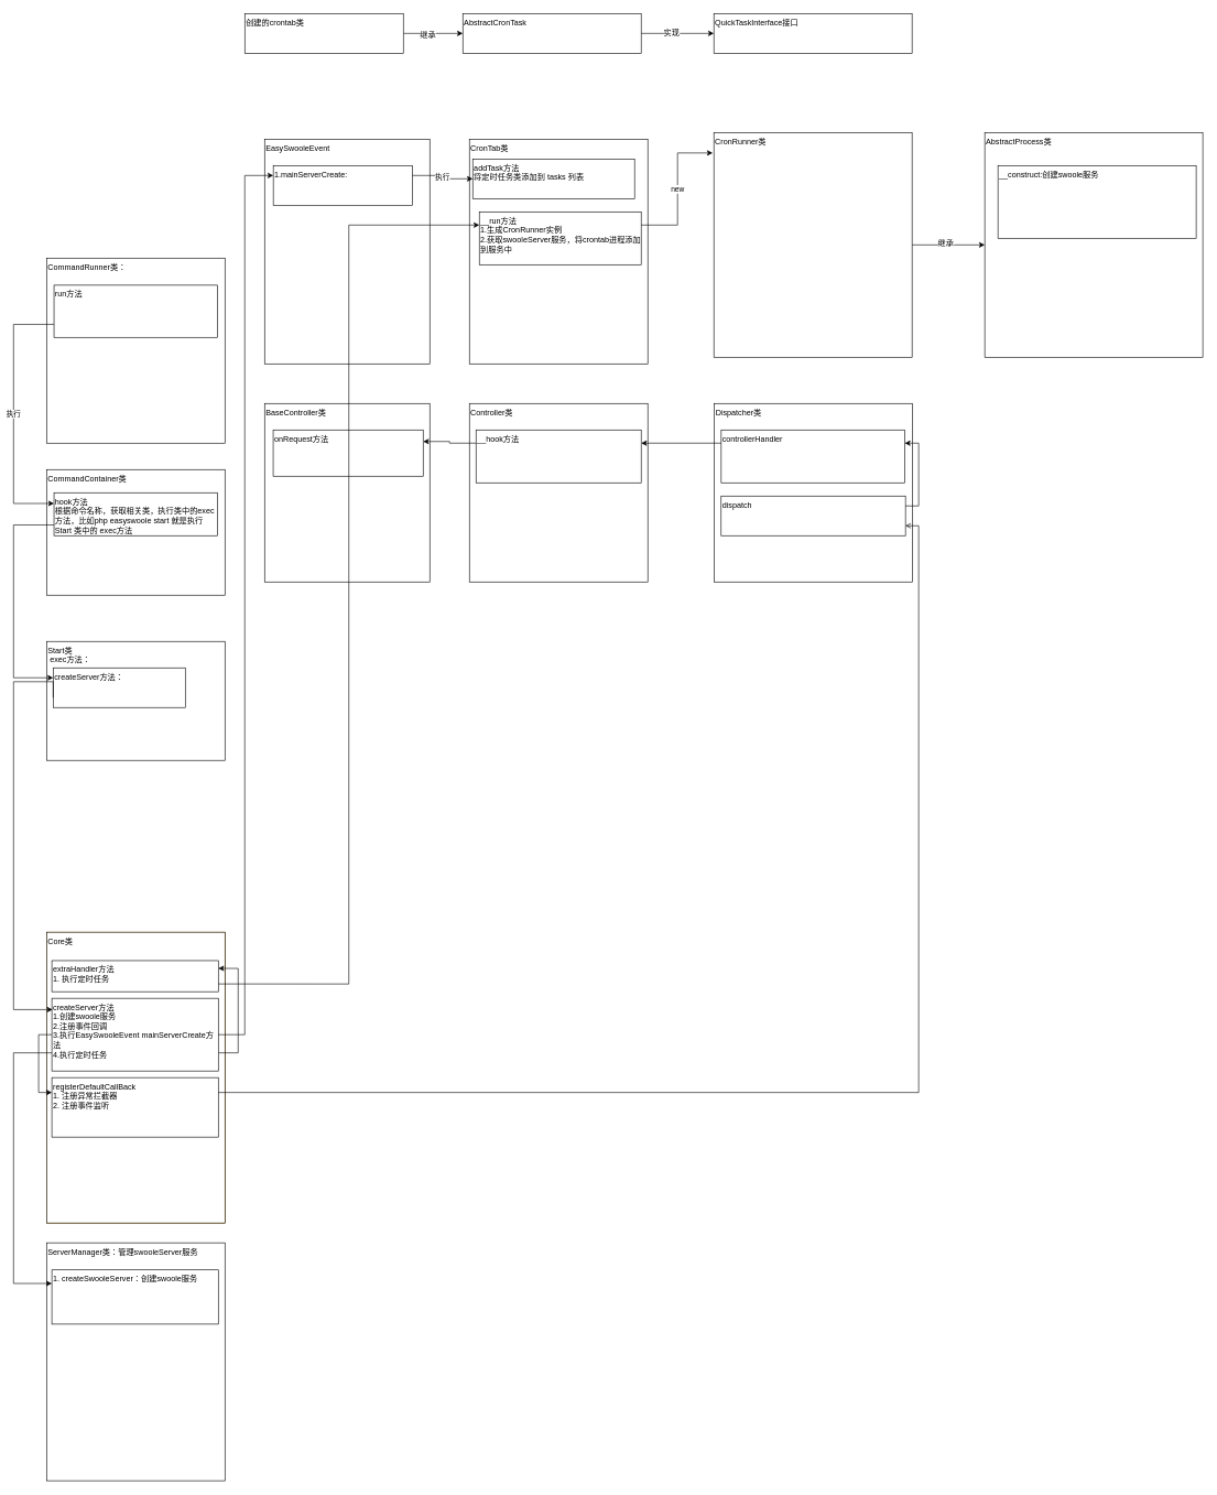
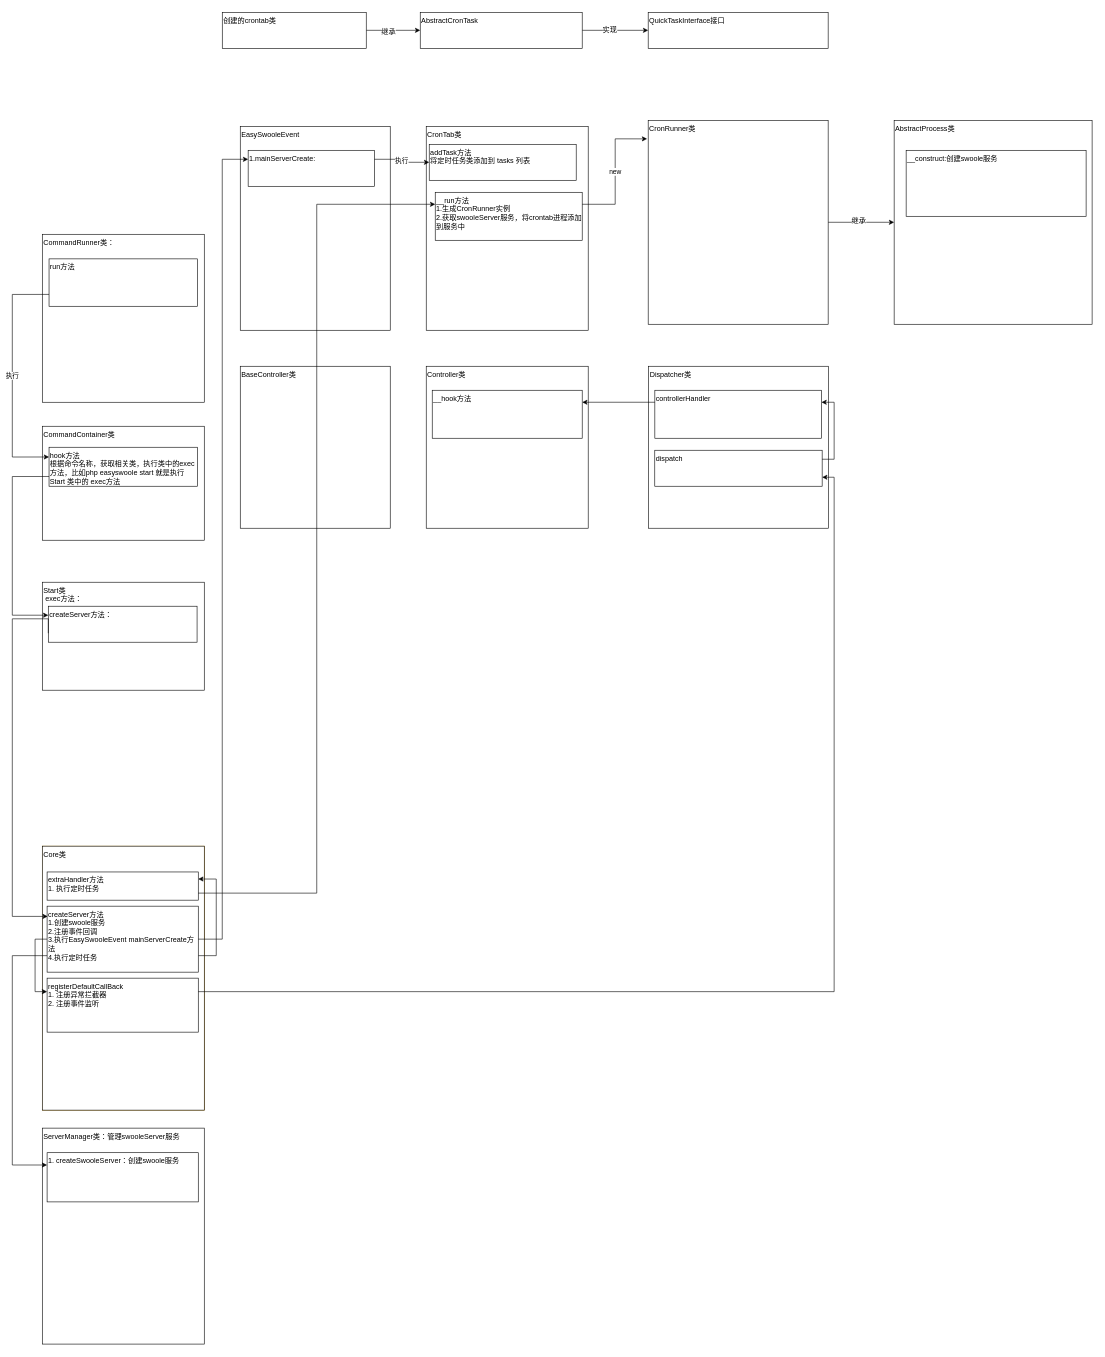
- <mxCell id="60" style="edgeStyle=orthogonalEdgeStyle;rounded=0;orthogonalLoop=1;jettySize=auto;html=1;exitX=0;exitY=0.25;exitDx=0;exitDy=0;entryX=1;entryY=0.25;entryDx=0;entryDy=0;" parent="1" source="53" target="50" edge="1"><mxGeometry relative="1" as="geometry" /></mxCell>
- <mxCell id="50" value="onRequest方法" style="rounded=0;whiteSpace=wrap;html=1;labelBackgroundColor=none;fillColor=none;align=left;verticalAlign=top;" parent="48" vertex="1"><mxGeometry x="13" y="40" width="227" height="70" as="geometry" /></mxCell>
- <mxCell id="61" style="edgeStyle=orthogonalEdgeStyle;rounded=0;orthogonalLoop=1;jettySize=auto;html=1;exitX=1;exitY=0.25;exitDx=0;exitDy=0;entryX=1;entryY=0.75;entryDx=0;entryDy=0;endArrow=open;" parent="1" source="41" target="58" edge="1"><mxGeometry relative="1" as="geometry" /></mxCell>
+ <mxCell id="61" style="edgeStyle=orthogonalEdgeStyle;rounded=0;orthogonalLoop=1;jettySize=auto;html=1;exitX=1;exitY=0.25;exitDx=0;exitDy=0;entryX=1;entryY=0.75;entryDx=0;entryDy=0;" parent="1" source="41" target="58" edge="1"><mxGeometry relative="1" as="geometry" /></mxCell>
- <mxCell id="33" value="createServer方法：" style="rounded=0;whiteSpace=wrap;html=1;labelBackgroundColor=none;align=left;verticalAlign=top;" parent="31" vertex="1"><mxGeometry x="10" y="40" width="200" height="60" as="geometry" /></mxCell>
+ <mxCell id="33" value="createServer方法：" style="rounded=0;whiteSpace=wrap;html=1;labelBackgroundColor=none;align=left;verticalAlign=top;" parent="31" vertex="1"><mxGeometry x="10" y="40" width="248" height="60" as="geometry" /></mxCell>
